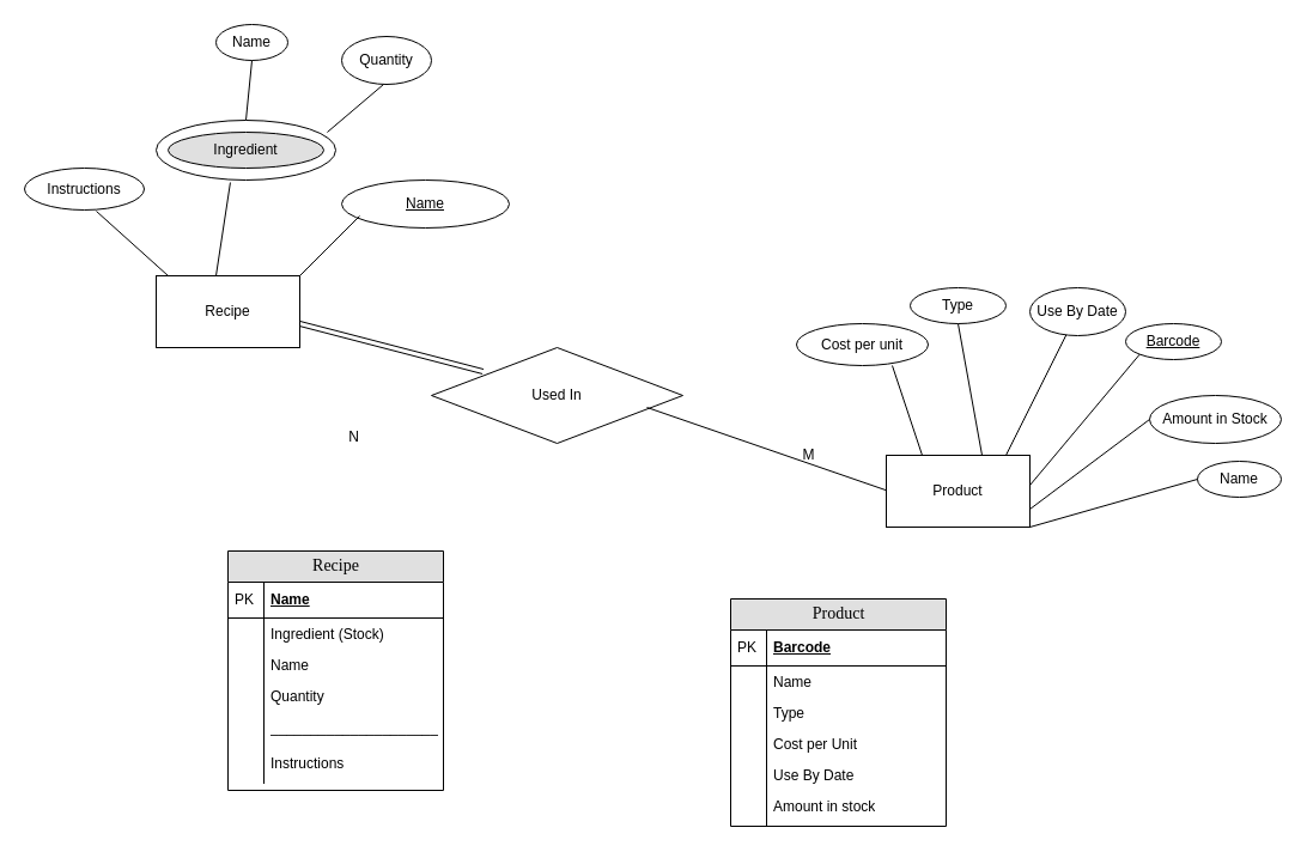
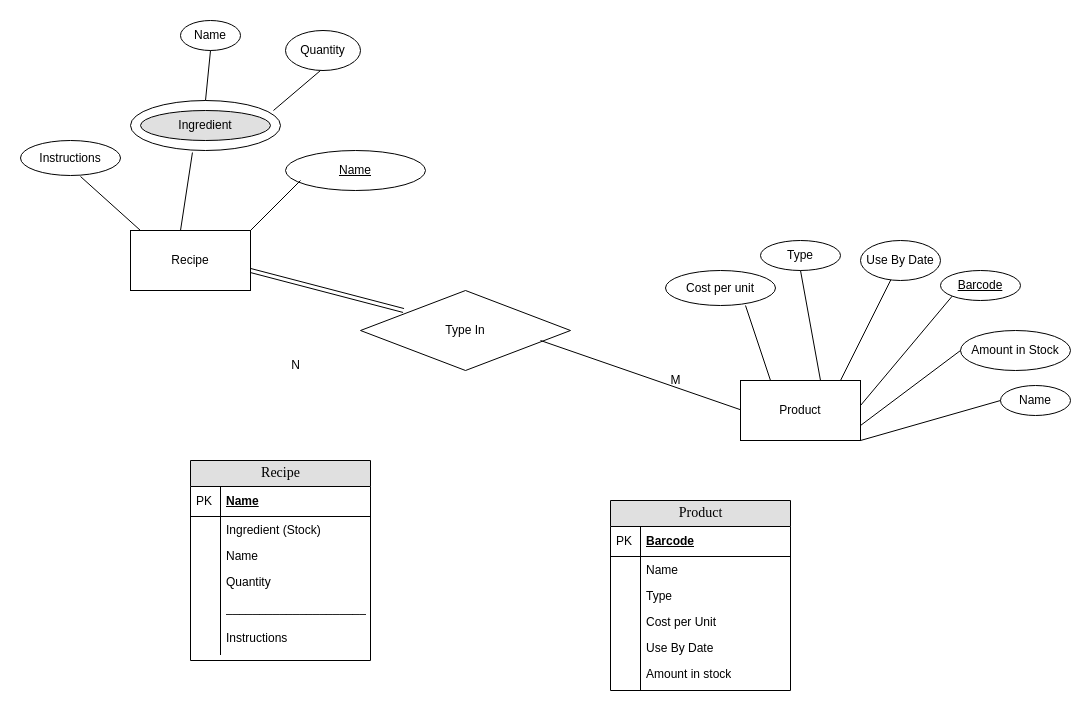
- <mxCell id="3" value="Used In" style="rhombus;whiteSpace=wrap;html=1;" parent="1" vertex="1"><mxGeometry x="360" y="290" width="210" height="80" as="geometry" /></mxCell>
+ <mxCell id="3" value="Type In" style="rhombus;whiteSpace=wrap;html=1;" parent="1" vertex="1"><mxGeometry x="360" y="290" width="210" height="80" as="geometry" /></mxCell>
